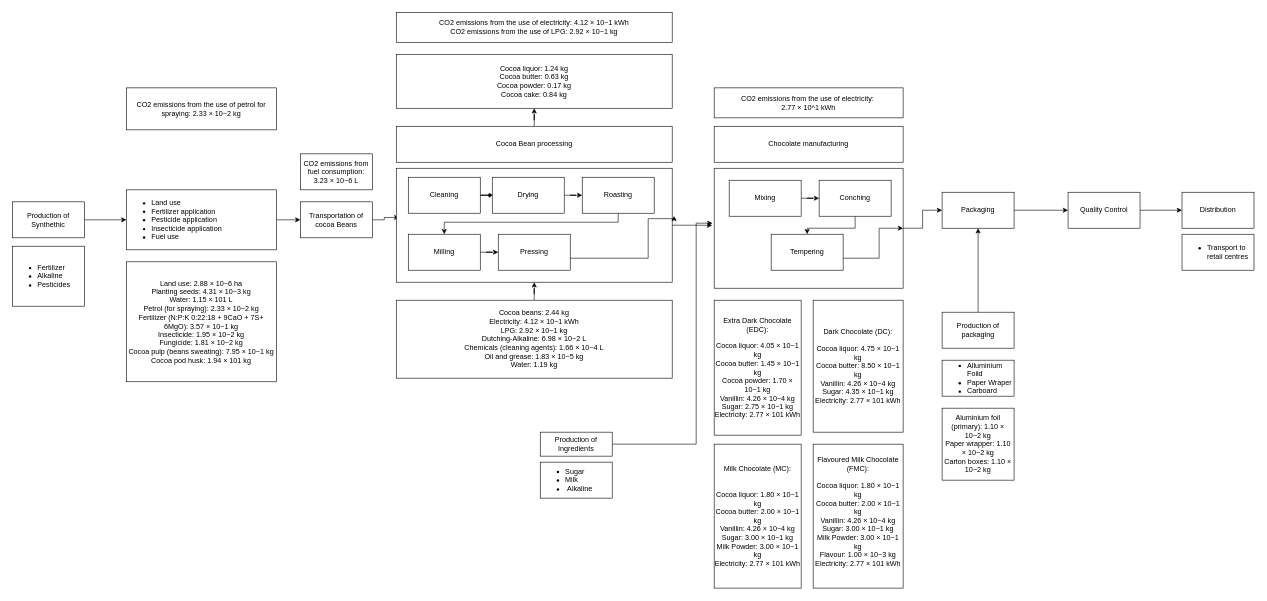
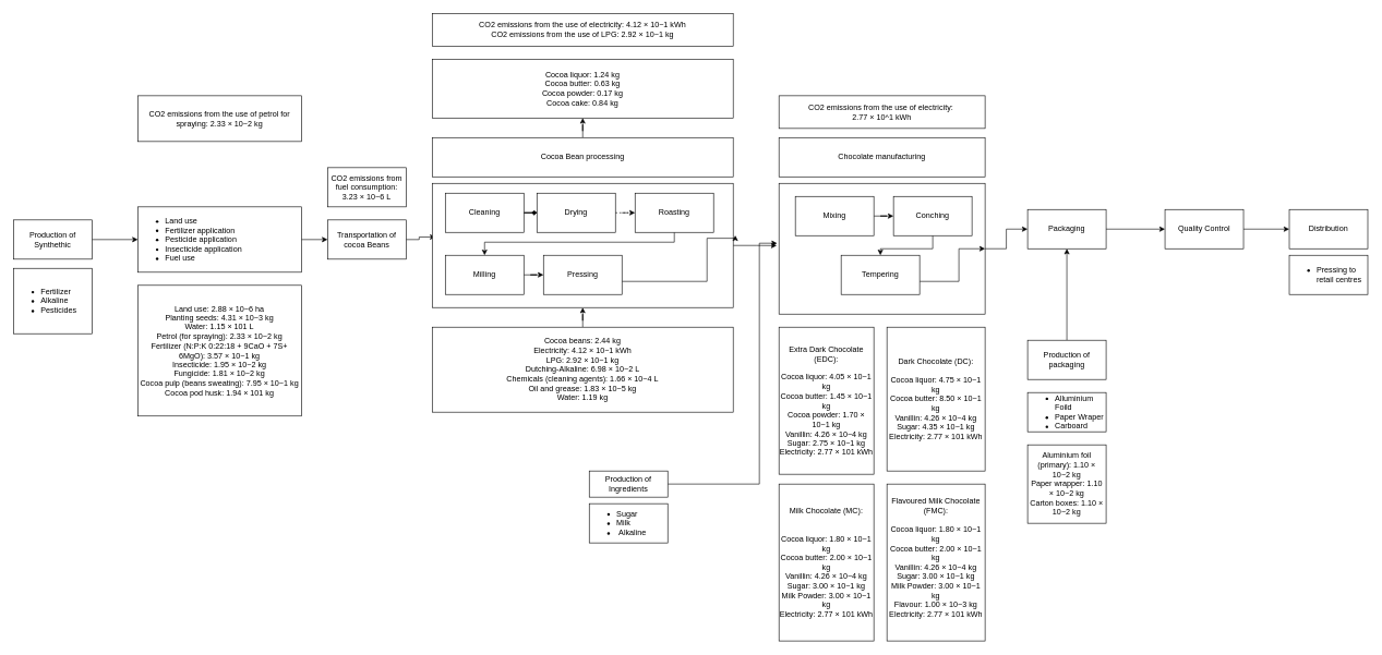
- <mxCell id="37" style="edgeStyle=orthogonalEdgeStyle;rounded=0;orthogonalLoop=1;jettySize=auto;html=1;" edge="1" parent="1" source="38" target="40"><mxGeometry relative="1" as="geometry" /></mxCell>
+ <mxCell id="37" style="edgeStyle=orthogonalEdgeStyle;rounded=0;orthogonalLoop=1;jettySize=auto;html=1;dashed=1;" edge="1" parent="1" source="38" target="40"><mxGeometry relative="1" as="geometry" /></mxCell>
- <mxCell id="16" value="&lt;ul&gt;&lt;li&gt;Transport to retail centres&lt;/li&gt;&lt;/ul&gt;" style="rounded=0;whiteSpace=wrap;html=1;align=left;" vertex="1" parent="1"><mxGeometry x="1970" y="390" width="120" height="60" as="geometry" /></mxCell>
+ <mxCell id="16" value="&lt;ul&gt;&lt;li&gt;Pressing to retail centres&lt;/li&gt;&lt;/ul&gt;" style="rounded=0;whiteSpace=wrap;html=1;align=left;" vertex="1" parent="1"><mxGeometry x="1970" y="390" width="120" height="60" as="geometry" /></mxCell>
